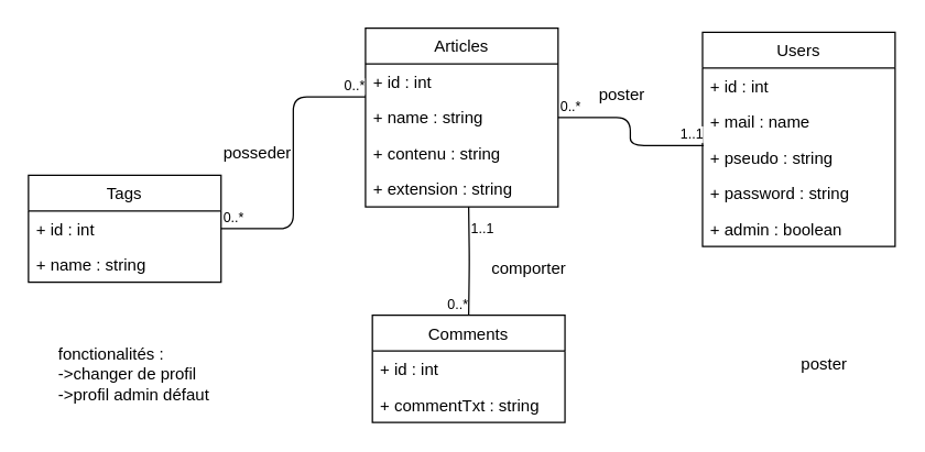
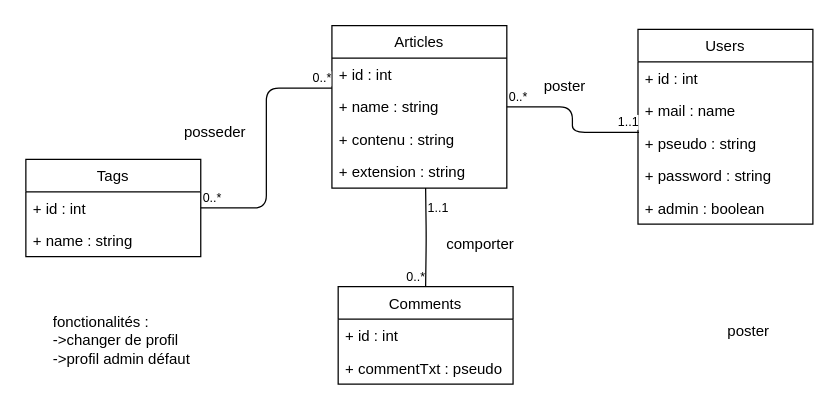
- <mxCell id="28" value="posseder" style="text;html=1;resizable=0;points=[];autosize=1;align=left;verticalAlign=top;spacingTop=-4;" vertex="1" parent="1"><mxGeometry x="160" y="101" width="70" height="20" as="geometry" /></mxCell>
+ <mxCell id="28" value="posseder" style="text;html=1;resizable=0;points=[];autosize=1;align=left;verticalAlign=top;spacingTop=-4;" vertex="1" parent="1"><mxGeometry x="145" y="96" width="70" height="20" as="geometry" /></mxCell>
- <mxCell id="15" value="+ commentTxt : string" style="text;strokeColor=none;fillColor=none;align=left;verticalAlign=top;spacingLeft=4;spacingRight=4;overflow=hidden;rotatable=0;points=[[0,0.5],[1,0.5]];portConstraint=eastwest;" vertex="1" parent="13"><mxGeometry y="52" width="140" height="26" as="geometry" /></mxCell>
+ <mxCell id="15" value="+ commentTxt : pseudo" style="text;strokeColor=none;fillColor=none;align=left;verticalAlign=top;spacingLeft=4;spacingRight=4;overflow=hidden;rotatable=0;points=[[0,0.5],[1,0.5]];portConstraint=eastwest;" vertex="1" parent="13"><mxGeometry y="52" width="140" height="26" as="geometry" /></mxCell>
